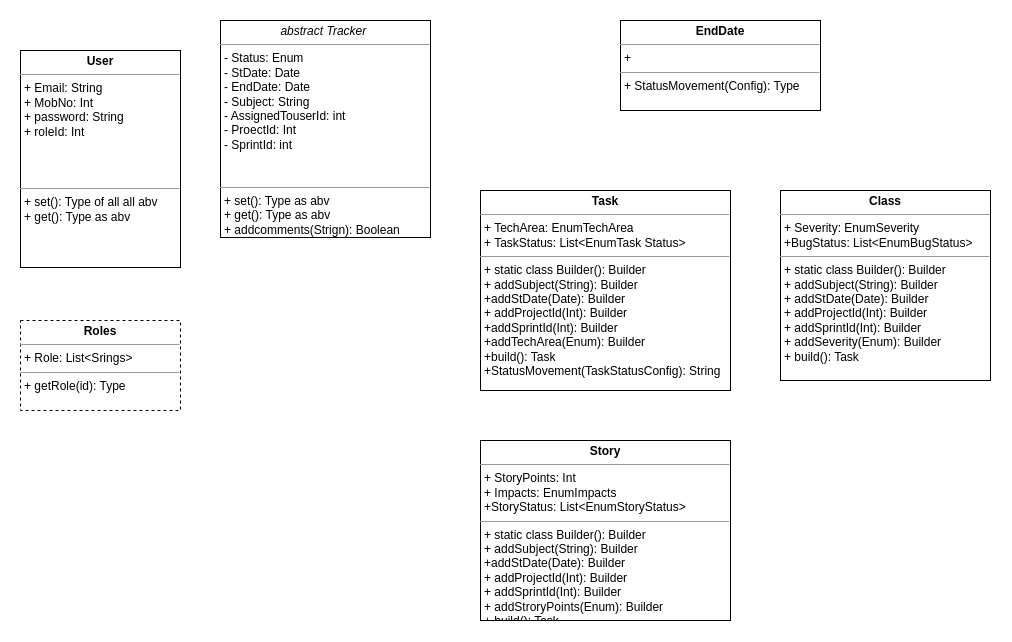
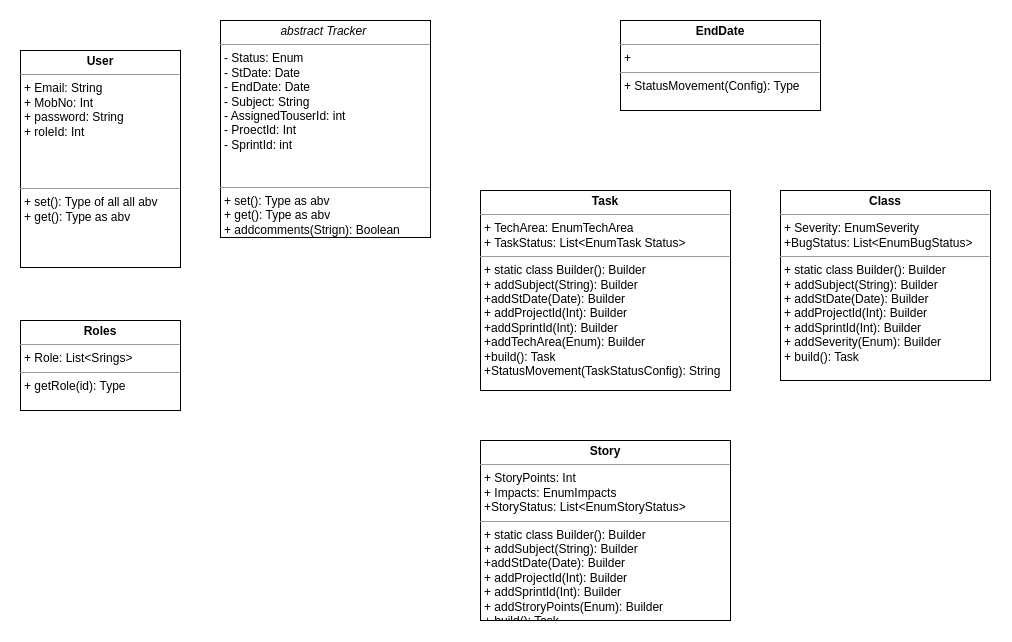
- <mxCell id="7" value="&lt;p style=&quot;margin: 0px ; margin-top: 4px ; text-align: center&quot;&gt;&lt;b&gt;Roles&lt;/b&gt;&lt;/p&gt;&lt;hr size=&quot;1&quot;&gt;&lt;p style=&quot;margin: 0px ; margin-left: 4px&quot;&gt;+ Role: List&amp;lt;Srings&amp;gt;&lt;/p&gt;&lt;hr size=&quot;1&quot;&gt;&lt;p style=&quot;margin: 0px ; margin-left: 4px&quot;&gt;+ getRole(id): Type&lt;/p&gt;" style="verticalAlign=top;align=left;overflow=fill;fontSize=12;fontFamily=Helvetica;html=1;dashed=1;" vertex="1" parent="1"><mxGeometry x="20" y="320" width="160" height="90" as="geometry" /></mxCell>
+ <mxCell id="7" value="&lt;p style=&quot;margin: 0px ; margin-top: 4px ; text-align: center&quot;&gt;&lt;b&gt;Roles&lt;/b&gt;&lt;/p&gt;&lt;hr size=&quot;1&quot;&gt;&lt;p style=&quot;margin: 0px ; margin-left: 4px&quot;&gt;+ Role: List&amp;lt;Srings&amp;gt;&lt;/p&gt;&lt;hr size=&quot;1&quot;&gt;&lt;p style=&quot;margin: 0px ; margin-left: 4px&quot;&gt;+ getRole(id): Type&lt;/p&gt;" style="verticalAlign=top;align=left;overflow=fill;fontSize=12;fontFamily=Helvetica;html=1;" vertex="1" parent="1"><mxGeometry x="20" y="320" width="160" height="90" as="geometry" /></mxCell>
